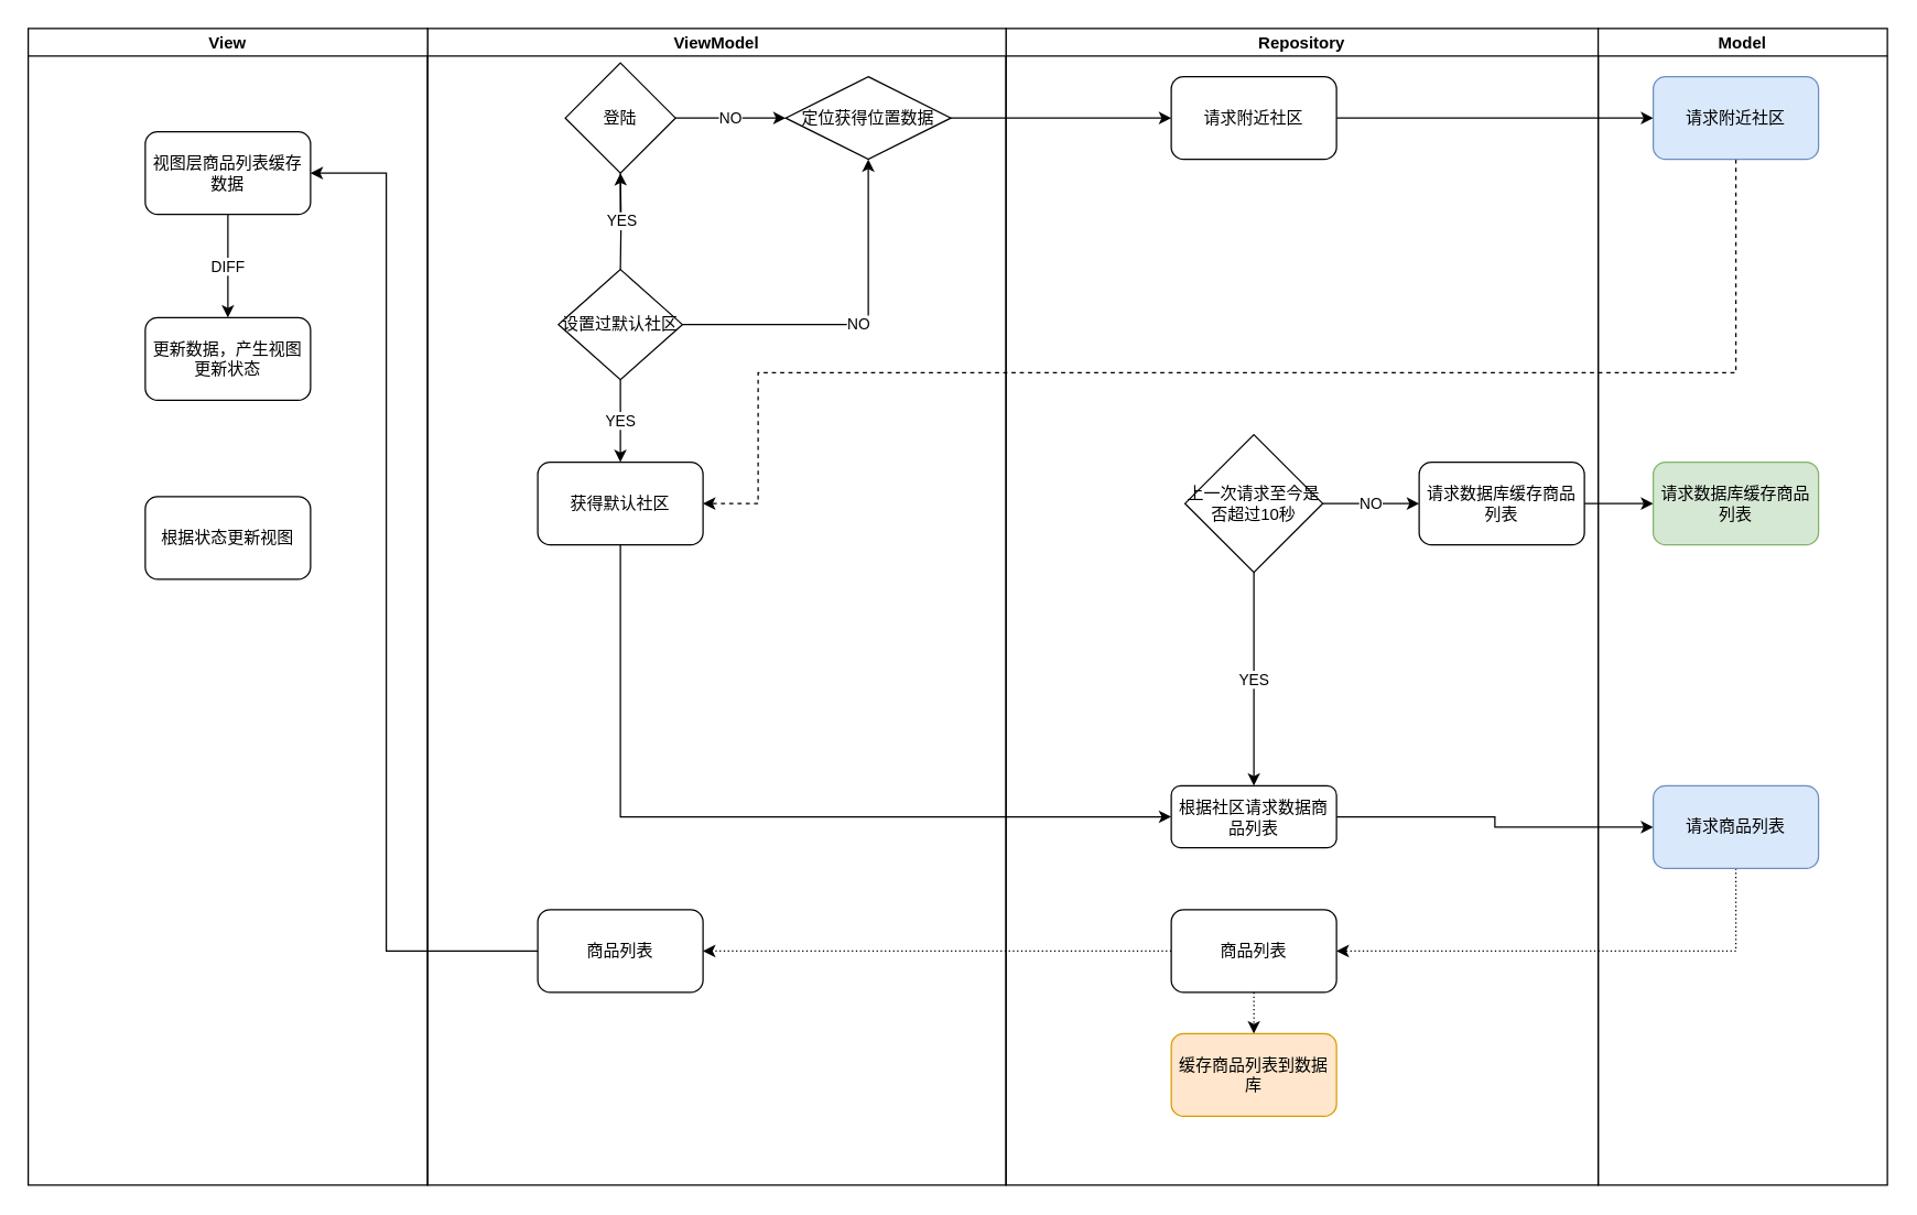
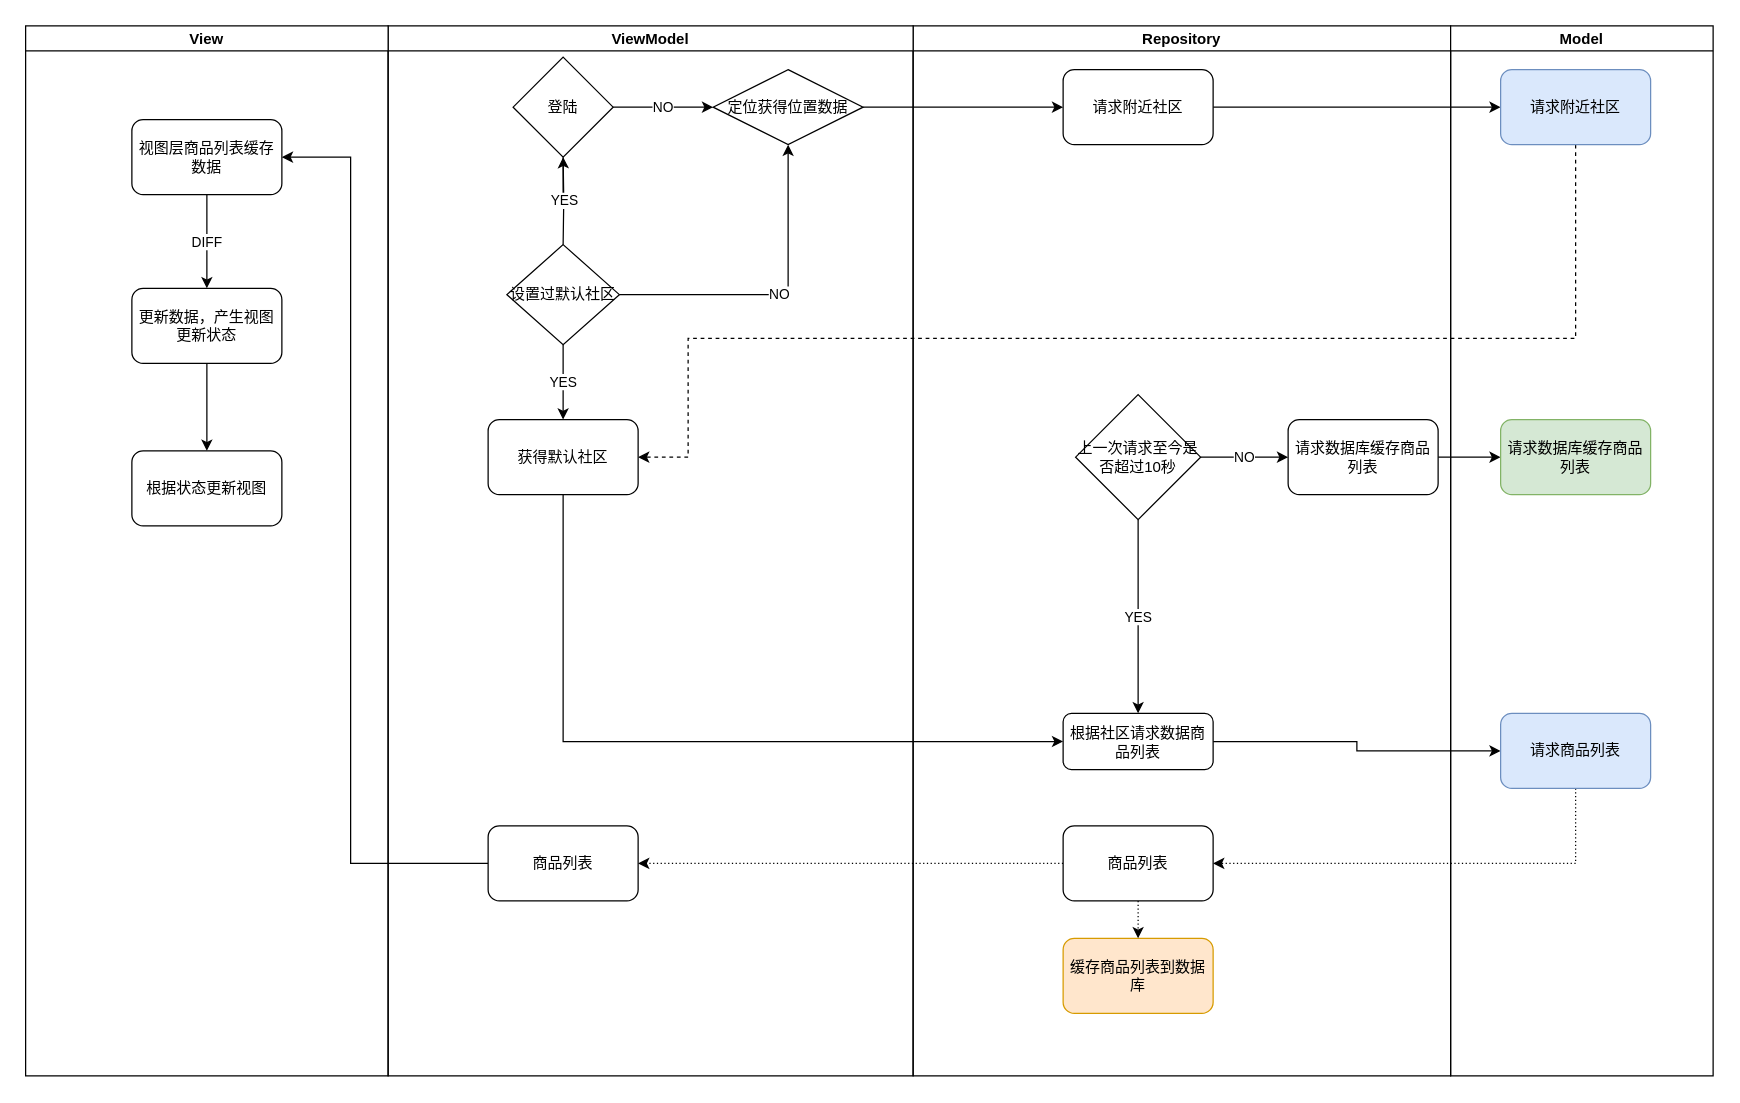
+ <mxCell id="39" style="edgeStyle=orthogonalEdgeStyle;rounded=0;orthogonalLoop=1;jettySize=auto;html=1;exitX=0.5;exitY=1;exitDx=0;exitDy=0;" edge="1" parent="36" source="40" target="41"><mxGeometry relative="1" as="geometry" /></mxCell>
